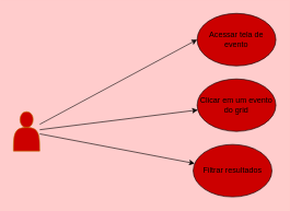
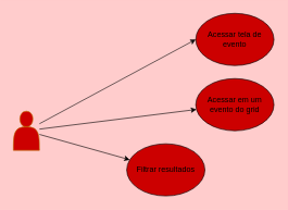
- <mxCell id="7" value="Clicar em um evento do grid" style="ellipse;whiteSpace=wrap;html=1;fillColor=#CC0000;" parent="1" vertex="1"><mxGeometry x="300" y="120" width="120" height="80" as="geometry" /></mxCell>
+ <mxCell id="7" value="Acessar em um evento do grid" style="ellipse;whiteSpace=wrap;html=1;fillColor=#CC0000;" parent="1" vertex="1"><mxGeometry x="300" y="120" width="120" height="80" as="geometry" /></mxCell>
- <mxCell id="8" value="Filtrar resultados" style="ellipse;whiteSpace=wrap;html=1;fillColor=#CC0000;" parent="1" vertex="1"><mxGeometry x="294" y="220" width="120" height="80" as="geometry" /></mxCell>
+ <mxCell id="8" value="Filtrar resultados" style="ellipse;whiteSpace=wrap;html=1;fillColor=#CC0000;" parent="1" vertex="1"><mxGeometry x="194" y="220" width="120" height="80" as="geometry" /></mxCell>
